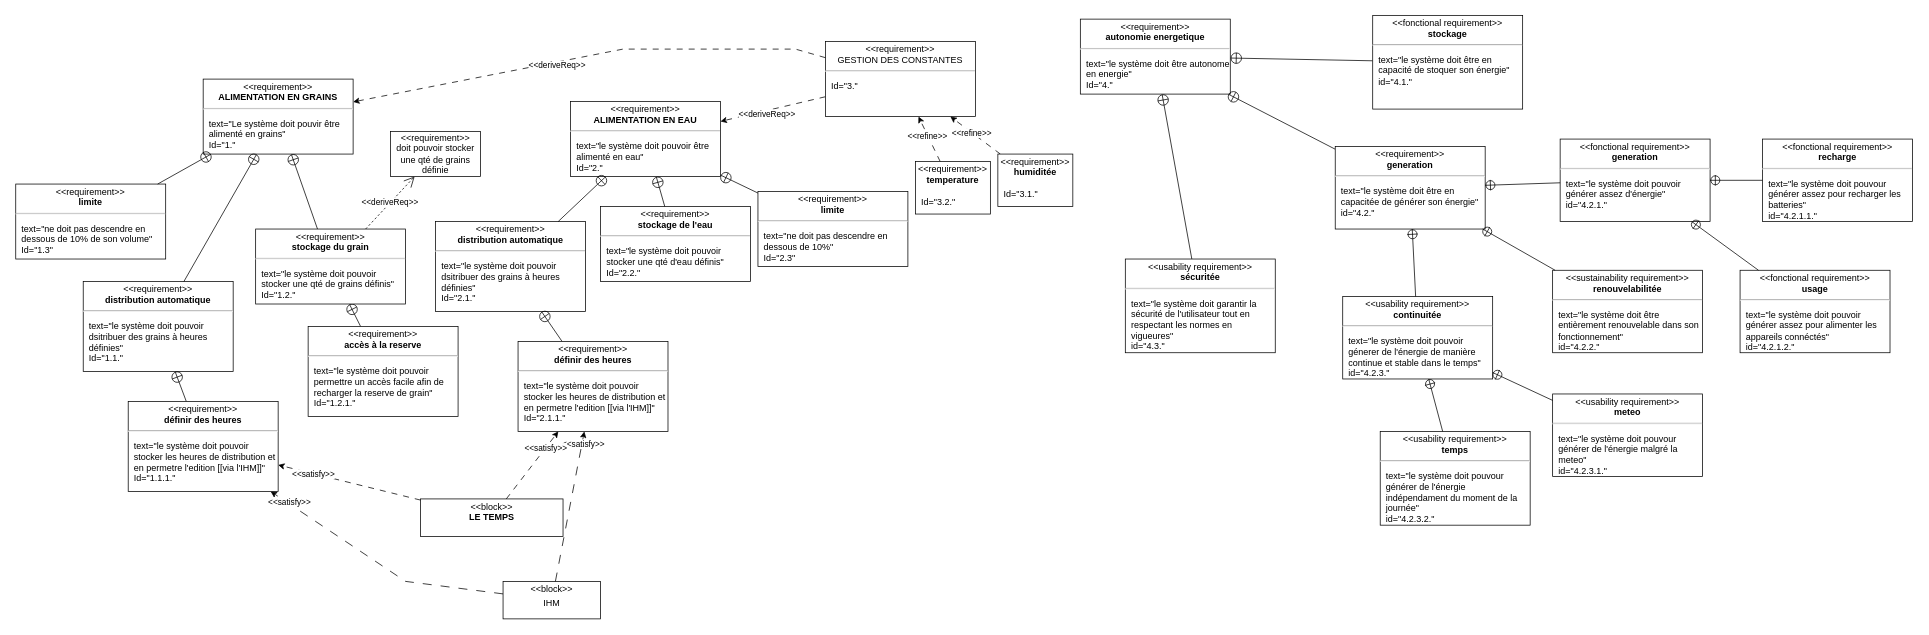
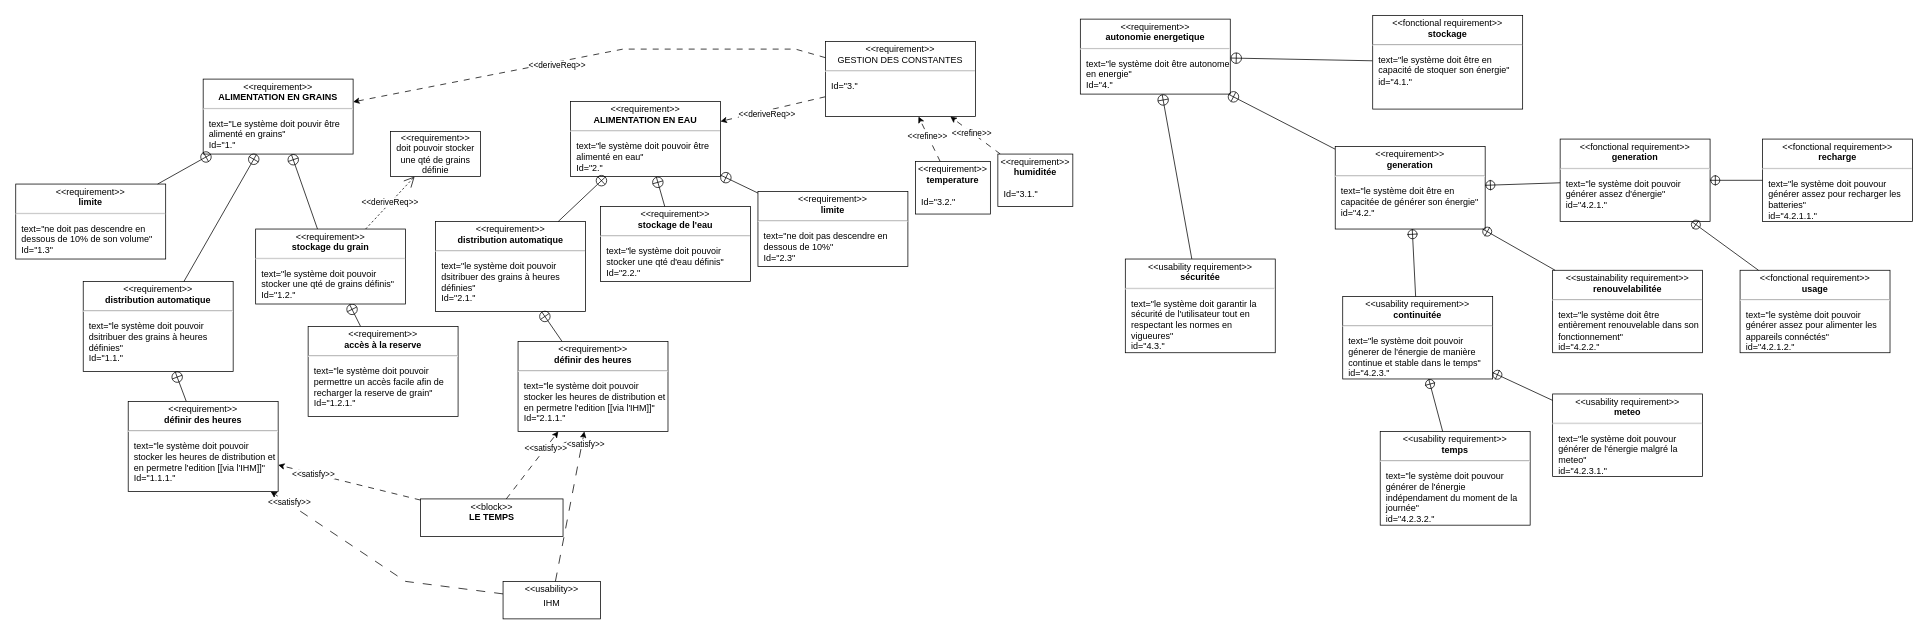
- <mxCell id="10" value="&lt;p style=&quot;margin:0px;margin-top:4px;text-align:center;&quot;&gt;&amp;lt;&amp;lt;block&amp;gt;&amp;gt;&lt;/p&gt;&lt;p style=&quot;margin:0px;margin-top:4px;text-align:center;&quot;&gt;IHM&lt;/p&gt;" style="shape=rect;overflow=fill;html=1;whiteSpace=wrap;align=center;" parent="1" vertex="1"><mxGeometry x="670" y="775" width="130" height="50" as="geometry" /></mxCell>
+ <mxCell id="10" value="&lt;p style=&quot;margin:0px;margin-top:4px;text-align:center;&quot;&gt;&amp;lt;&amp;lt;usability&amp;gt;&amp;gt;&lt;/p&gt;&lt;p style=&quot;margin:0px;margin-top:4px;text-align:center;&quot;&gt;IHM&lt;/p&gt;" style="shape=rect;overflow=fill;html=1;whiteSpace=wrap;align=center;" parent="1" vertex="1"><mxGeometry x="670" y="775" width="130" height="50" as="geometry" /></mxCell>
